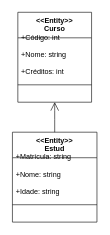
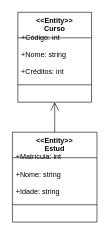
- <mxCell id="8" value="+Matrícula: string" style="text;strokeColor=none;fillColor=none;align=left;verticalAlign=top;spacingLeft=4;spacingRight=4;overflow=hidden;rotatable=0;points=[[0,0.5],[1,0.5]];portConstraint=eastwest;" vertex="1" parent="7"><mxGeometry y="28" width="141" height="28" as="geometry" /></mxCell>
+ <mxCell id="8" value="+Matrícula: int" style="text;strokeColor=none;fillColor=none;align=left;verticalAlign=top;spacingLeft=4;spacingRight=4;overflow=hidden;rotatable=0;points=[[0,0.5],[1,0.5]];portConstraint=eastwest;" vertex="1" parent="7"><mxGeometry y="28" width="141" height="28" as="geometry" /></mxCell>
